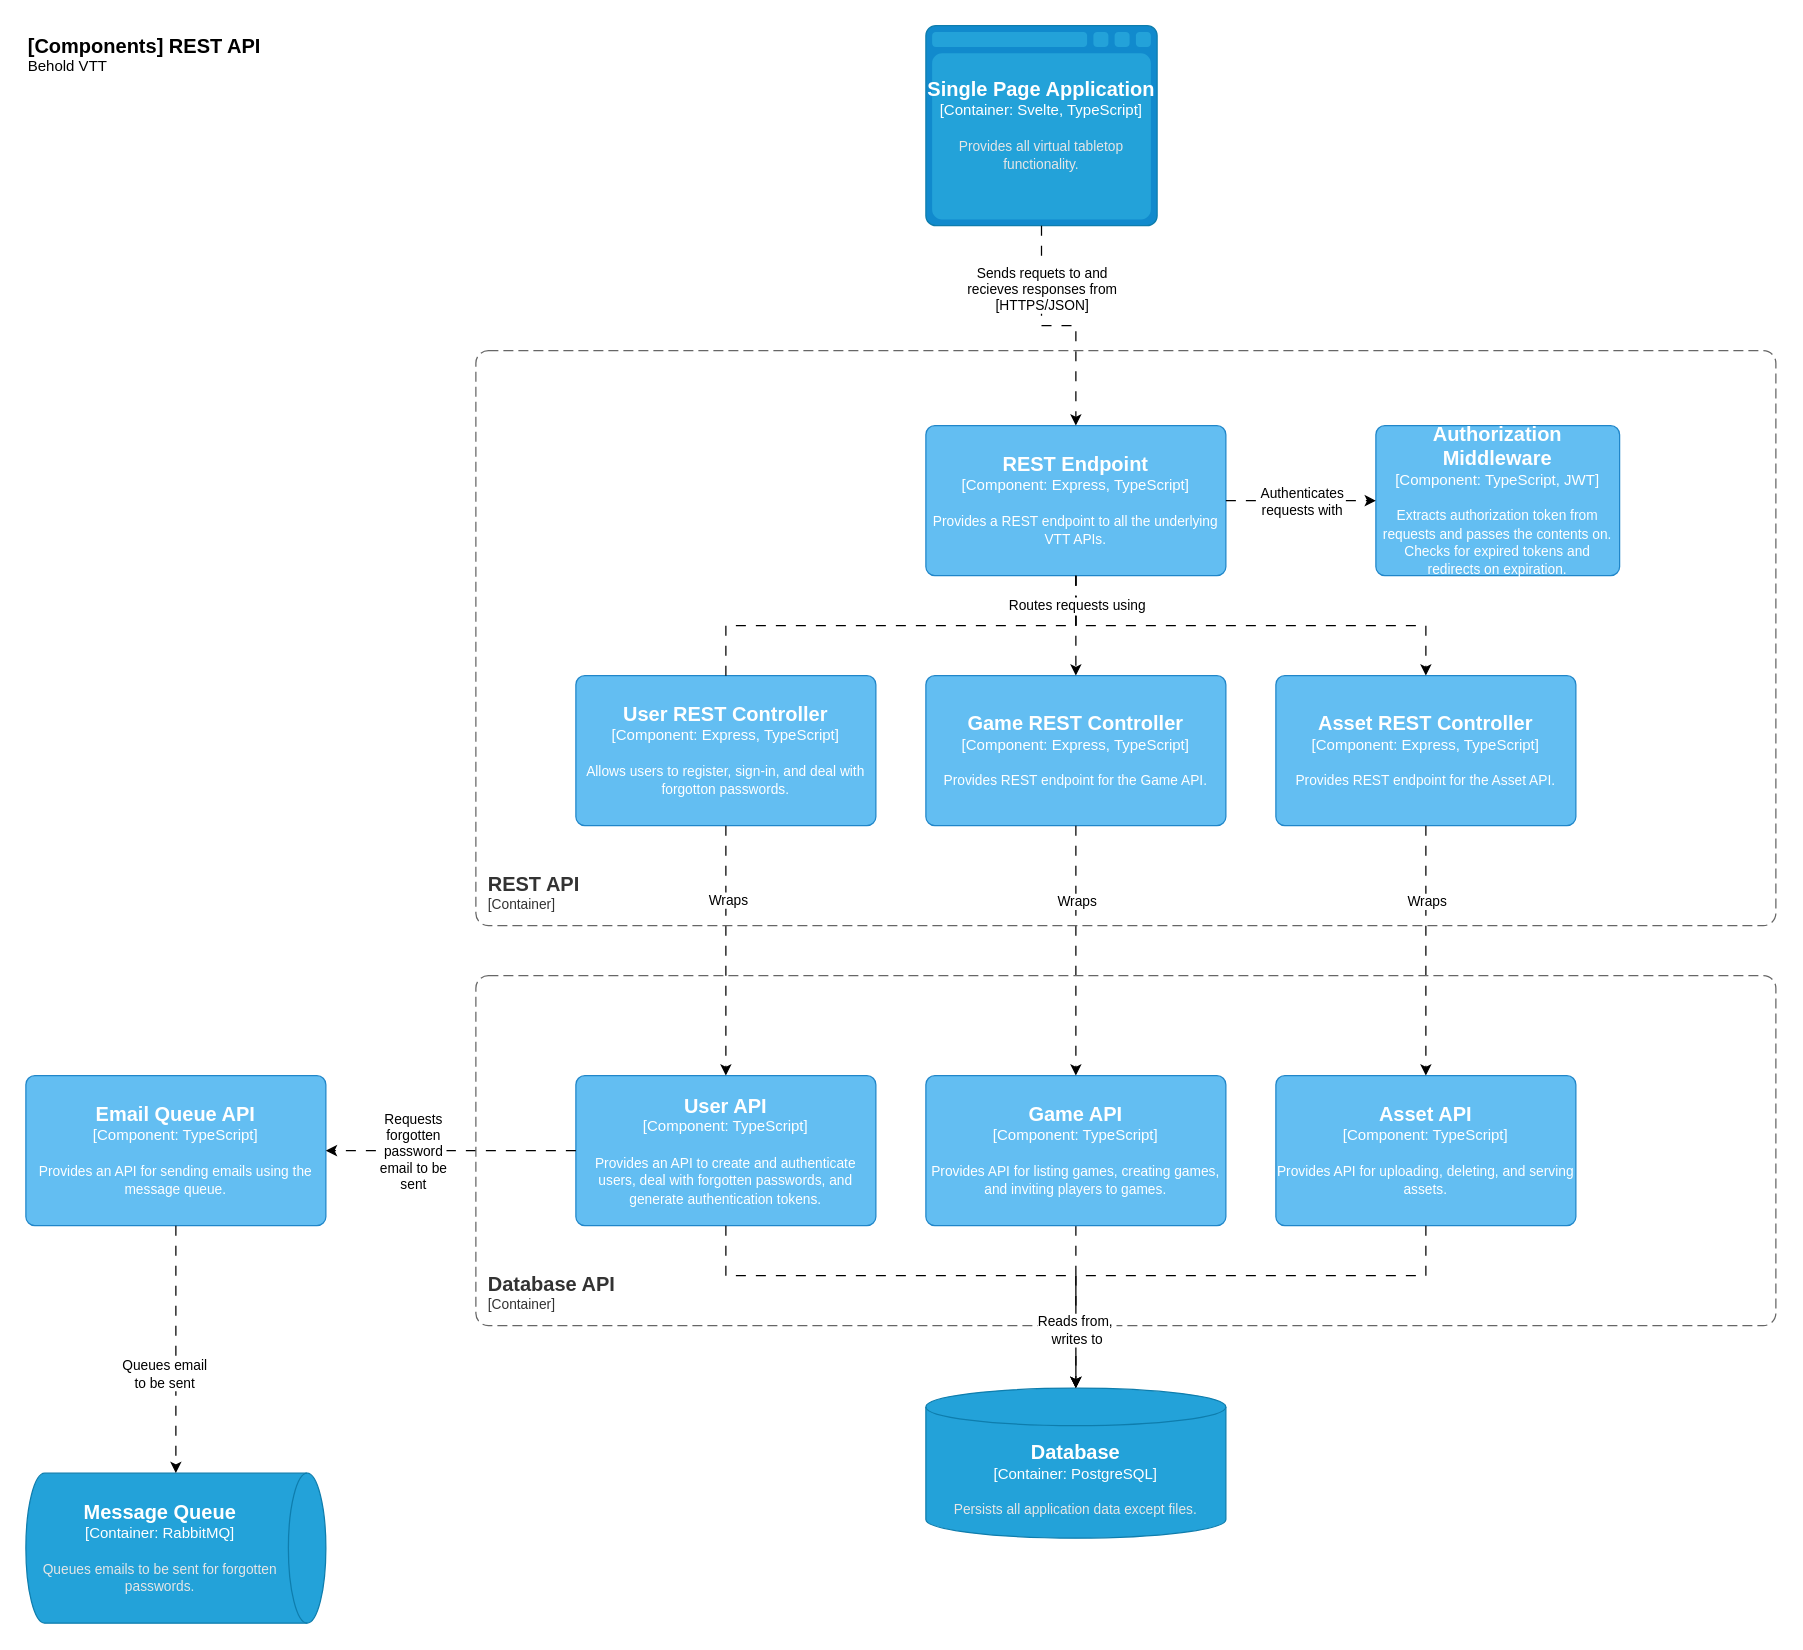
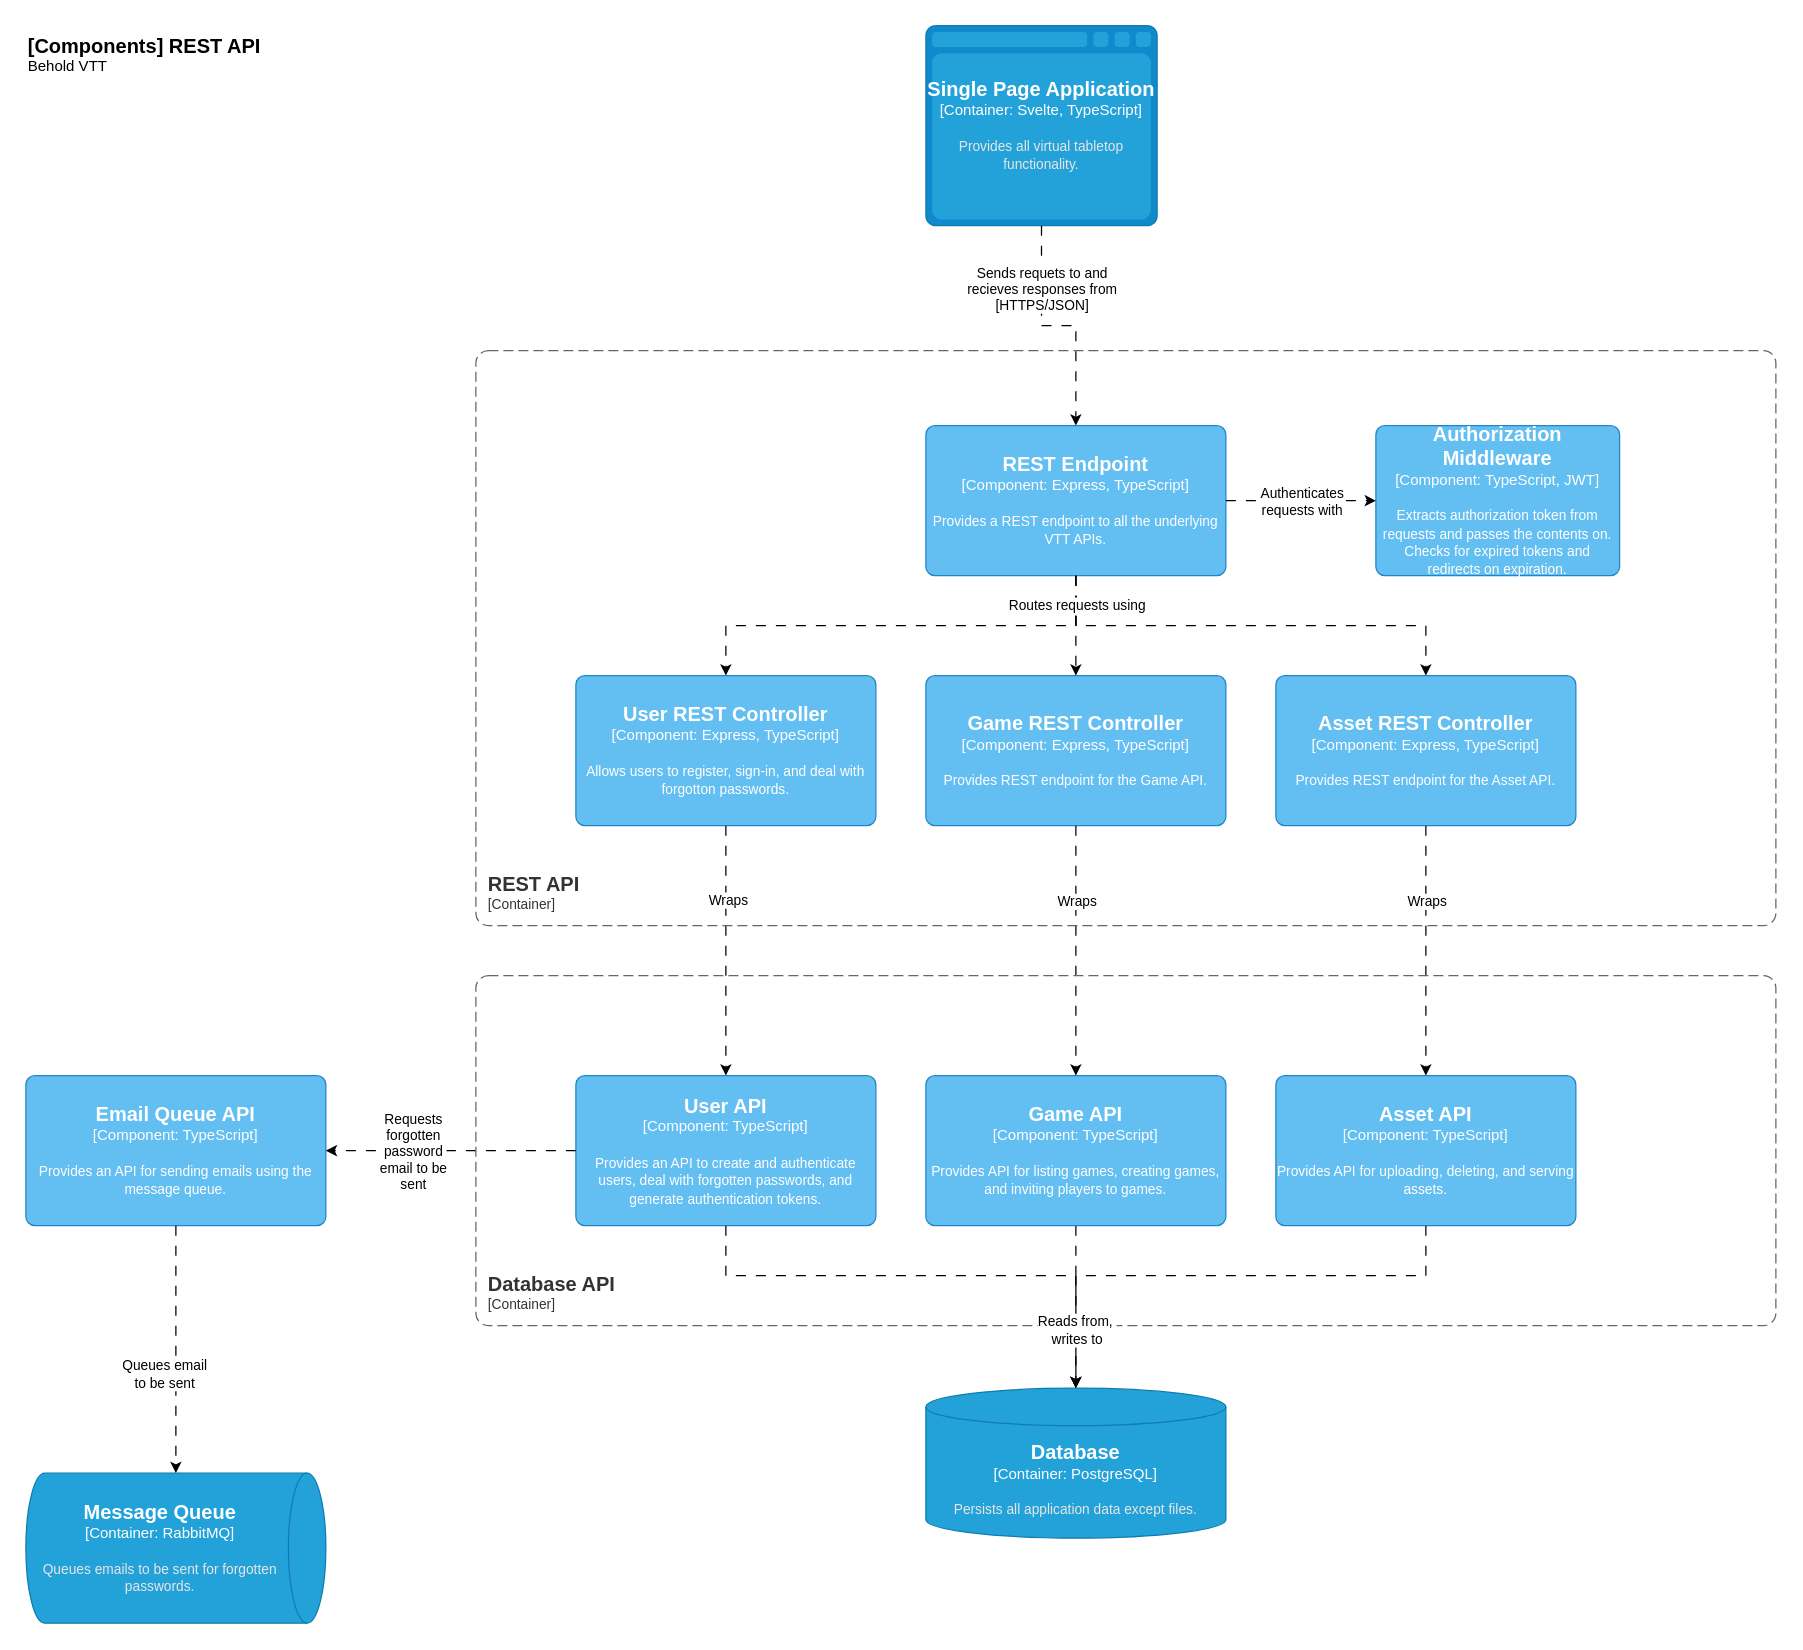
- <mxCell id="30" style="edgeStyle=orthogonalEdgeStyle;rounded=0;orthogonalLoop=1;jettySize=auto;html=1;entryX=0.5;entryY=0;entryDx=0;entryDy=0;entryPerimeter=0;dashed=1;dashPattern=8 8;endArrow=none;" parent="1" source="25" target="4" edge="1"><mxGeometry relative="1" as="geometry"><Array as="points"><mxPoint x="860" y="500" /><mxPoint x="580" y="500" /></Array></mxGeometry></mxCell>
+ <mxCell id="30" style="edgeStyle=orthogonalEdgeStyle;rounded=0;orthogonalLoop=1;jettySize=auto;html=1;entryX=0.5;entryY=0;entryDx=0;entryDy=0;entryPerimeter=0;dashed=1;dashPattern=8 8;" parent="1" source="25" target="4" edge="1"><mxGeometry relative="1" as="geometry"><Array as="points"><mxPoint x="860" y="500" /><mxPoint x="580" y="500" /></Array></mxGeometry></mxCell>
